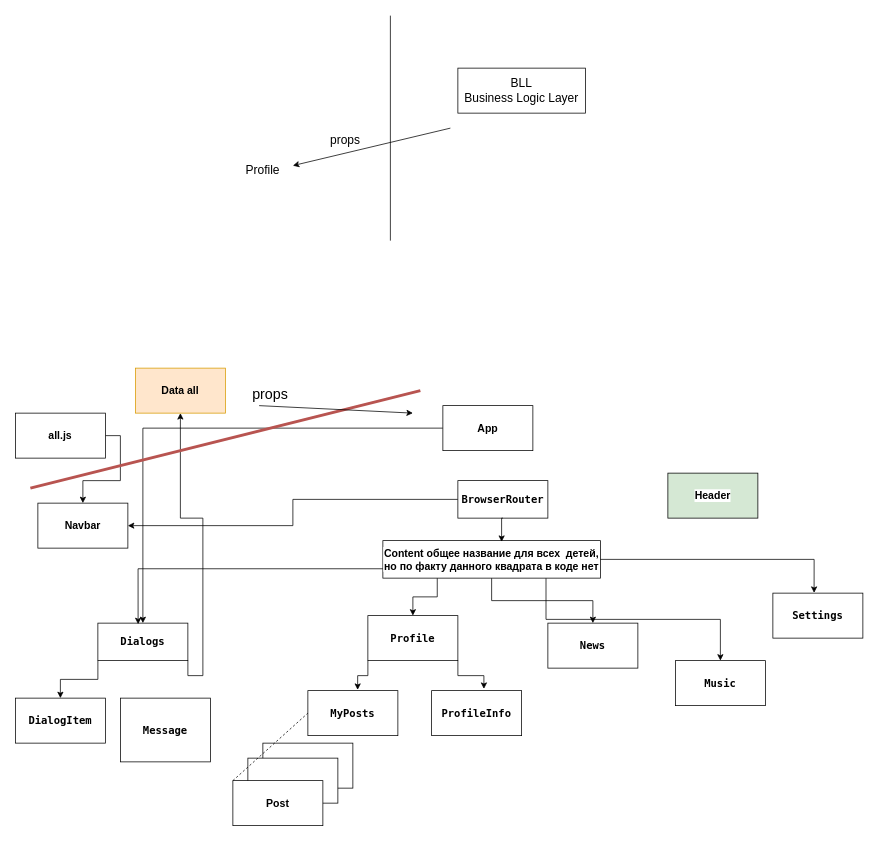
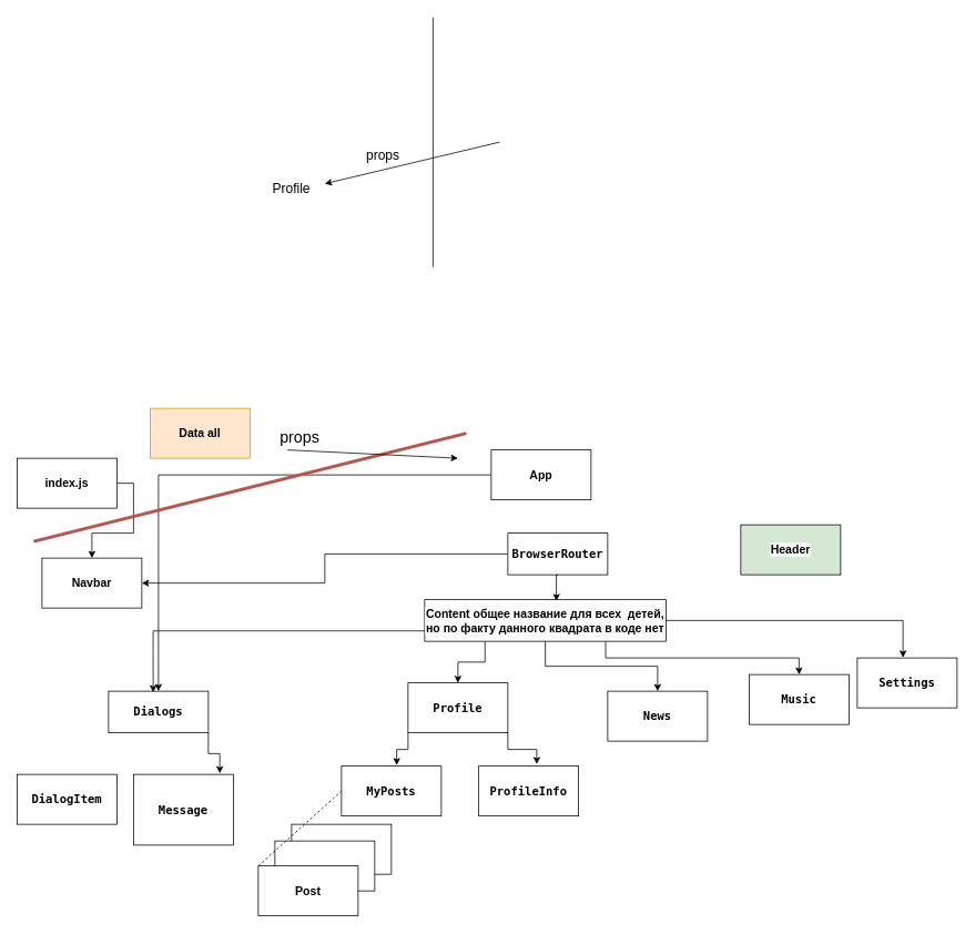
- <mxCell id="36" value="BLL&lt;br style=&quot;font-size: 16px;&quot;&gt;Business Logic Layer" style="rounded=0;whiteSpace=wrap;html=1;fontSize=16;" vertex="1" parent="1"><mxGeometry x="610" y="90" width="170" height="60" as="geometry" /></mxCell>
- <mxCell id="3" value="all.js" style="rounded=0;whiteSpace=wrap;html=1;labelBackgroundColor=#FFFFFF;fontColor=#000000;fontStyle=1;fontSize=14;" parent="1" vertex="1"><mxGeometry x="20" y="550" width="120" height="60" as="geometry" /></mxCell>
+ <mxCell id="3" value="index.js" style="rounded=0;whiteSpace=wrap;html=1;labelBackgroundColor=#FFFFFF;fontColor=#000000;fontStyle=1;fontSize=14;" parent="1" vertex="1"><mxGeometry x="20" y="550" width="120" height="60" as="geometry" /></mxCell>
- <mxCell id="29" style="edgeStyle=orthogonalEdgeStyle;rounded=0;orthogonalLoop=1;jettySize=auto;html=1;exitX=1;exitY=1;exitDx=0;exitDy=0;labelBackgroundColor=#FFFFFF;fontColor=#000000;fontStyle=1;fontSize=14;" parent="1" source="16" target="35" edge="1"><mxGeometry relative="1" as="geometry" /></mxCell>
+ <mxCell id="29" style="edgeStyle=orthogonalEdgeStyle;rounded=0;orthogonalLoop=1;jettySize=auto;html=1;exitX=1;exitY=1;exitDx=0;exitDy=0;entryX=0.864;entryY=-0.015;entryDx=0;entryDy=0;entryPerimeter=0;labelBackgroundColor=#FFFFFF;fontColor=#000000;fontStyle=1;fontSize=14;" parent="1" source="16" target="28" edge="1"><mxGeometry relative="1" as="geometry" /></mxCell>
- <mxCell id="15" style="edgeStyle=orthogonalEdgeStyle;rounded=0;orthogonalLoop=1;jettySize=auto;html=1;exitX=0;exitY=1;exitDx=0;exitDy=0;entryX=0.5;entryY=0;entryDx=0;entryDy=0;labelBackgroundColor=#FFFFFF;fontColor=#000000;fontStyle=1;fontSize=14;" parent="1" source="16" target="27" edge="1"><mxGeometry relative="1" as="geometry" /></mxCell>
- <mxCell id="19" value="&lt;div style=&quot;font-size: 14px;&quot;&gt;&lt;pre style=&quot;font-family: &amp;quot;JetBrains Mono&amp;quot;, monospace; font-size: 14px;&quot;&gt;Music&lt;/pre&gt;&lt;/div&gt;" style="rounded=0;whiteSpace=wrap;html=1;labelBackgroundColor=#FFFFFF;fontColor=#000000;fontStyle=1;fontSize=14;" parent="1" vertex="1"><mxGeometry x="900" y="880" width="120" height="60" as="geometry" /></mxCell>
+ <mxCell id="19" value="&lt;div style=&quot;font-size: 14px;&quot;&gt;&lt;pre style=&quot;font-family: &amp;quot;JetBrains Mono&amp;quot;, monospace; font-size: 14px;&quot;&gt;Music&lt;/pre&gt;&lt;/div&gt;" style="rounded=0;whiteSpace=wrap;html=1;labelBackgroundColor=#FFFFFF;fontColor=#000000;fontStyle=1;fontSize=14;" parent="1" vertex="1"><mxGeometry x="900" y="810" width="120" height="60" as="geometry" /></mxCell>
